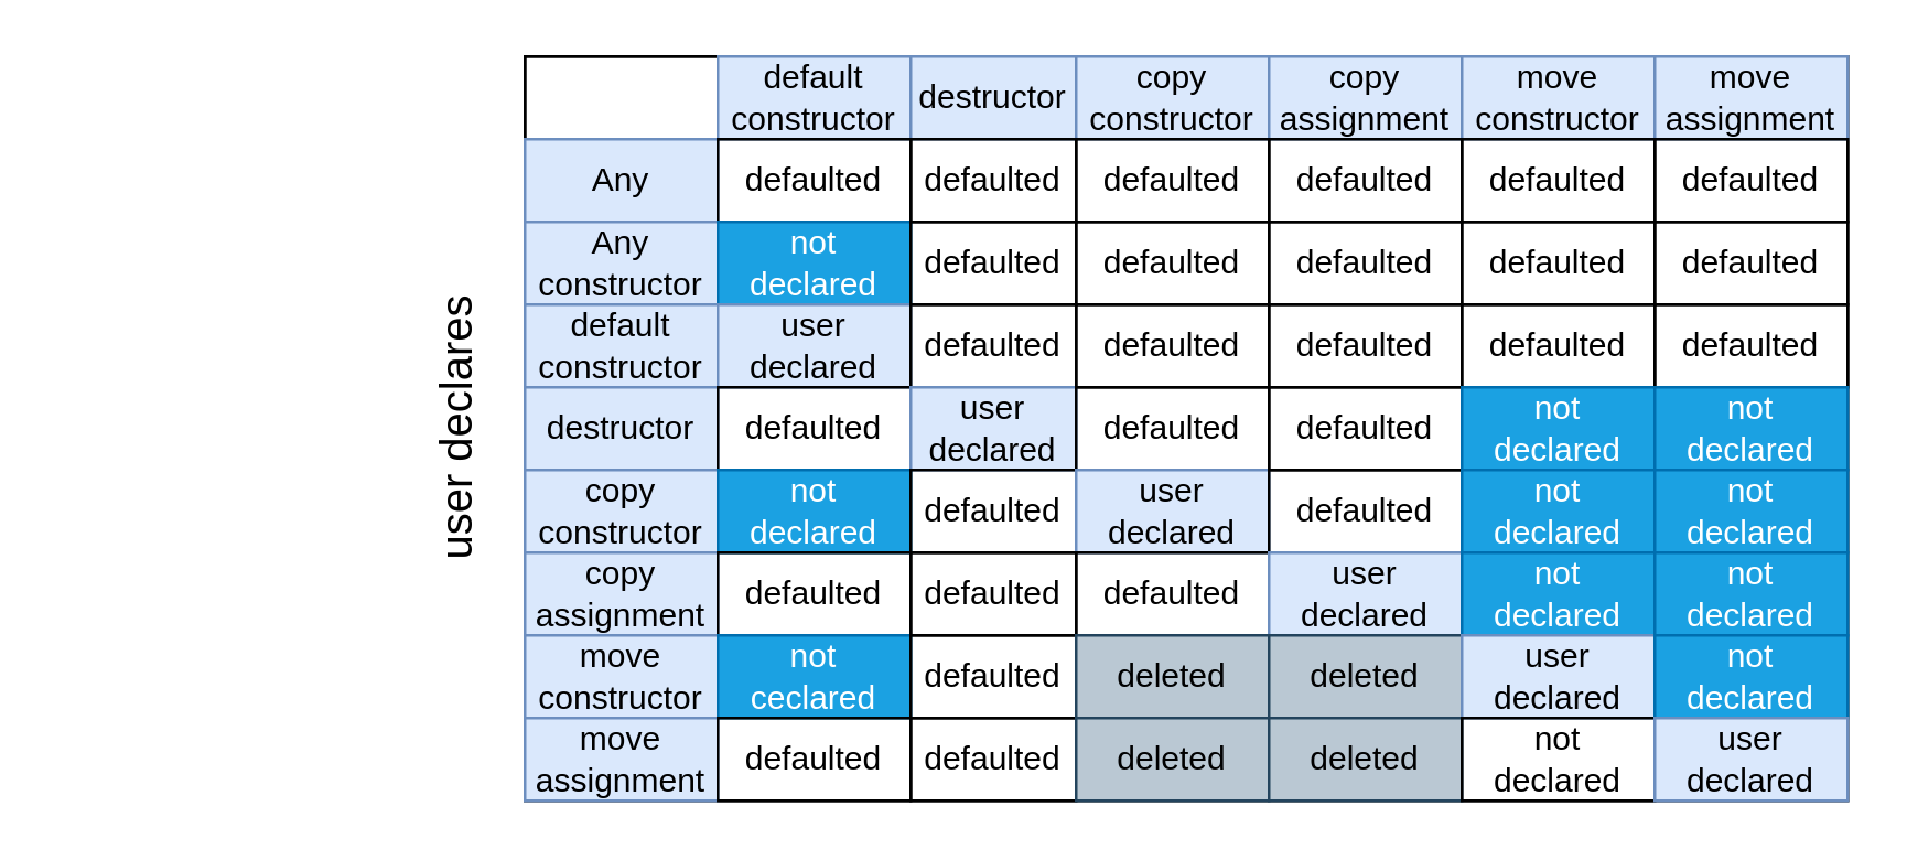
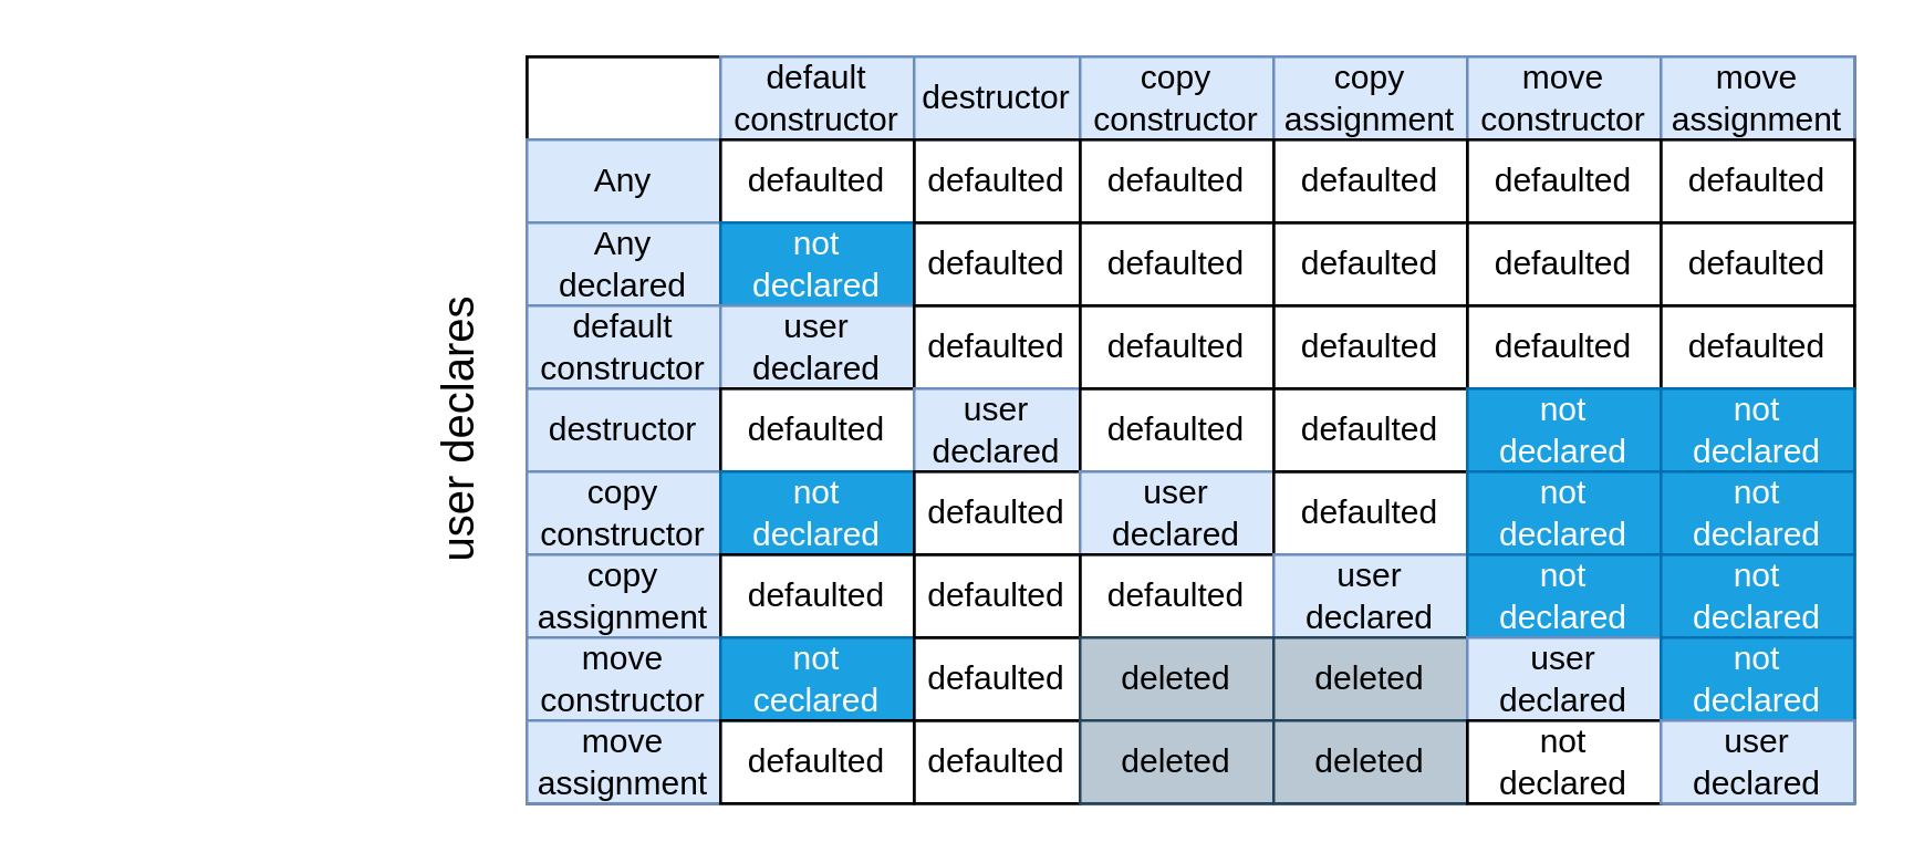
- <mxCell id="20" value="Any&lt;div&gt;constructor&lt;/div&gt;" style="connectable=0;recursiveResize=0;strokeColor=#6c8ebf;fillColor=#dae8fc;align=center;whiteSpace=wrap;html=1;" vertex="1" parent="19"><mxGeometry width="70" height="30" as="geometry"><mxRectangle width="70" height="30" as="alternateBounds" /></mxGeometry></mxCell>
+ <mxCell id="20" value="Any&lt;div&gt;declared&lt;/div&gt;" style="connectable=0;recursiveResize=0;strokeColor=#6c8ebf;fillColor=#dae8fc;align=center;whiteSpace=wrap;html=1;" vertex="1" parent="19"><mxGeometry width="70" height="30" as="geometry"><mxRectangle width="70" height="30" as="alternateBounds" /></mxGeometry></mxCell>
